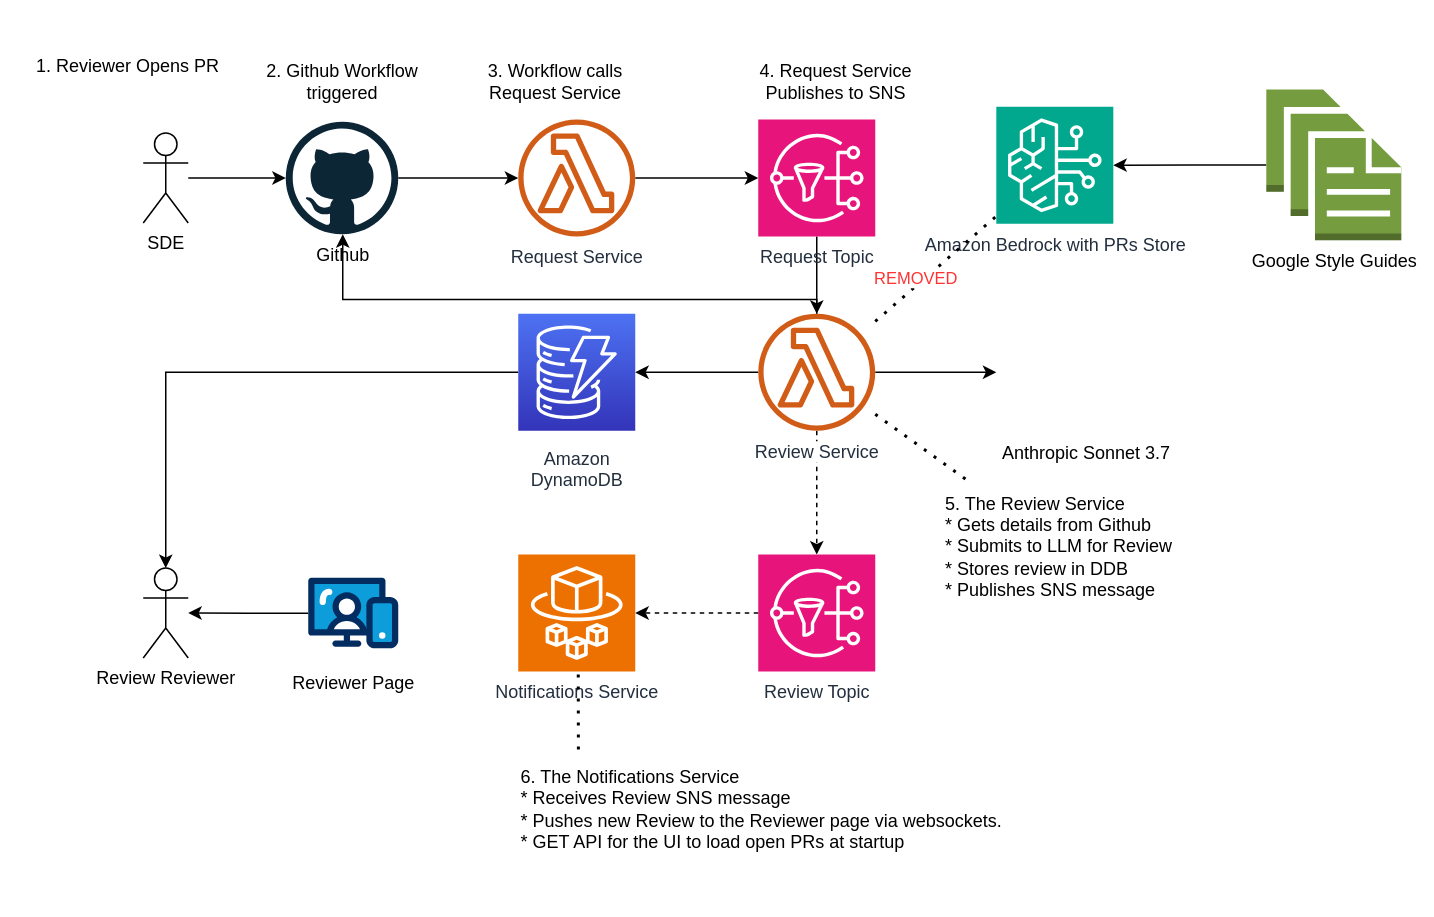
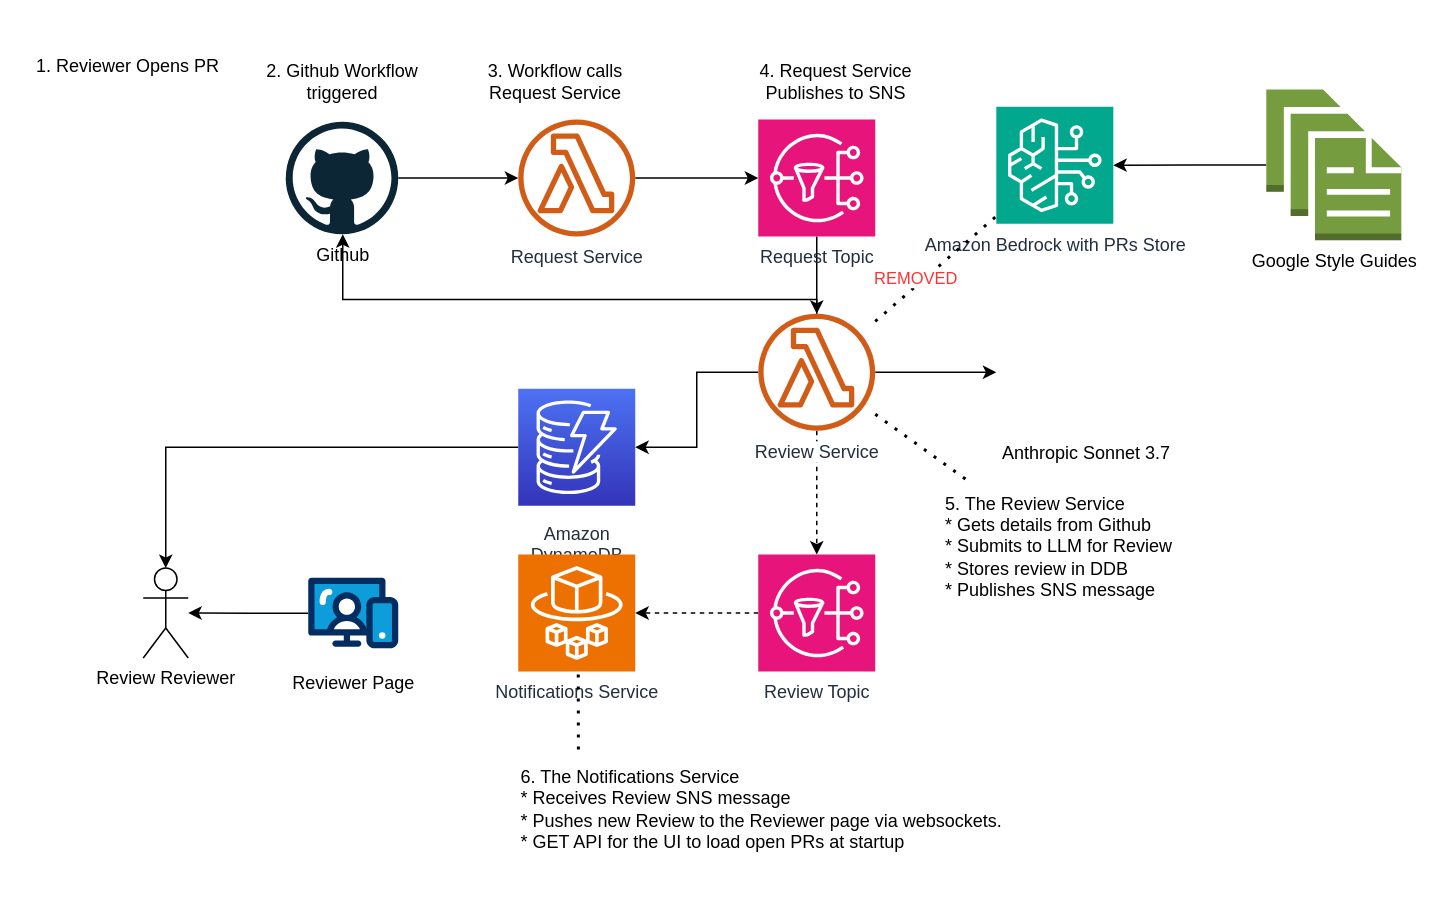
- <mxCell id="21" value="SDE" style="shape=umlActor;verticalLabelPosition=bottom;verticalAlign=top;html=1;outlineConnect=0;" vertex="1" parent="1"><mxGeometry x="95" y="88" width="30" height="60" as="geometry" /></mxCell>
- <mxCell id="20" value="" style="edgeStyle=orthogonalEdgeStyle;rounded=0;orthogonalLoop=1;jettySize=auto;html=1;" edge="1" parent="1" source="21" target="9"><mxGeometry relative="1" as="geometry" /></mxCell>
- <mxCell id="7" value="Amazon&lt;br&gt;DynamoDB&lt;br&gt;" style="outlineConnect=0;fontColor=#232F3E;gradientColor=#4D72F3;gradientDirection=north;fillColor=#3334B9;strokeColor=#ffffff;dashed=0;verticalLabelPosition=bottom;verticalAlign=top;align=center;html=1;fontSize=12;fontStyle=0;aspect=fixed;shape=mxgraph.aws4.resourceIcon;resIcon=mxgraph.aws4.dynamodb;labelBackgroundColor=#ffffff;spacingTop=5;" parent="1" vertex="1"><mxGeometry x="345" y="208.5" width="78" height="78" as="geometry" /></mxCell>
+ <mxCell id="7" value="Amazon&lt;br&gt;DynamoDB&lt;br&gt;" style="outlineConnect=0;fontColor=#232F3E;gradientColor=#4D72F3;gradientDirection=north;fillColor=#3334B9;strokeColor=#ffffff;dashed=0;verticalLabelPosition=bottom;verticalAlign=top;align=center;html=1;fontSize=12;fontStyle=0;aspect=fixed;shape=mxgraph.aws4.resourceIcon;resIcon=mxgraph.aws4.dynamodb;labelBackgroundColor=#ffffff;spacingTop=5;" parent="1" vertex="1"><mxGeometry x="345" y="258.5" width="78" height="78" as="geometry" /></mxCell>
